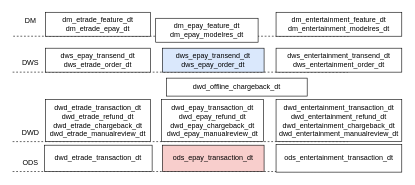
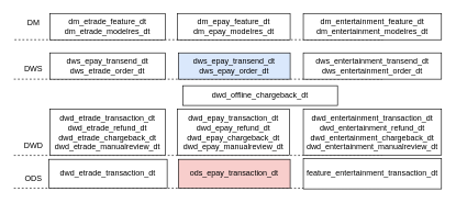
- <mxCell id="19" value="dm_etrade_feature_dt&lt;br&gt;dm_etrade_epay_dt" style="rounded=0;whiteSpace=wrap;html=1;" vertex="1" parent="1"><mxGeometry x="75" y="20" width="175" height="40" as="geometry" /></mxCell>
+ <mxCell id="19" value="dm_etrade_feature_dt&lt;br&gt;dm_etrade_modelres_dt" style="rounded=0;whiteSpace=wrap;html=1;" vertex="1" parent="1"><mxGeometry x="75" y="20" width="175" height="40" as="geometry" /></mxCell>
- <mxCell id="20" value="dm_epay_feature_dt&lt;br&gt;dm_epay_modelres_dt" style="rounded=0;whiteSpace=wrap;html=1;" vertex="1" parent="1"><mxGeometry x="259" y="30" width="171" height="40" as="geometry" /></mxCell>
+ <mxCell id="20" value="dm_epay_feature_dt&lt;br&gt;dm_epay_modelres_dt" style="rounded=0;whiteSpace=wrap;html=1;" vertex="1" parent="1"><mxGeometry x="269" y="20" width="171" height="40" as="geometry" /></mxCell>
- <mxCell id="14" value="ods_entertainment_transaction_dt" style="rounded=0;whiteSpace=wrap;html=1;" vertex="1" parent="1"><mxGeometry x="460" y="241" width="210" height="46" as="geometry" /></mxCell>
+ <mxCell id="14" value="feature_entertainment_transaction_dt" style="rounded=0;whiteSpace=wrap;html=1;" vertex="1" parent="1"><mxGeometry x="460" y="241" width="210" height="46" as="geometry" /></mxCell>
